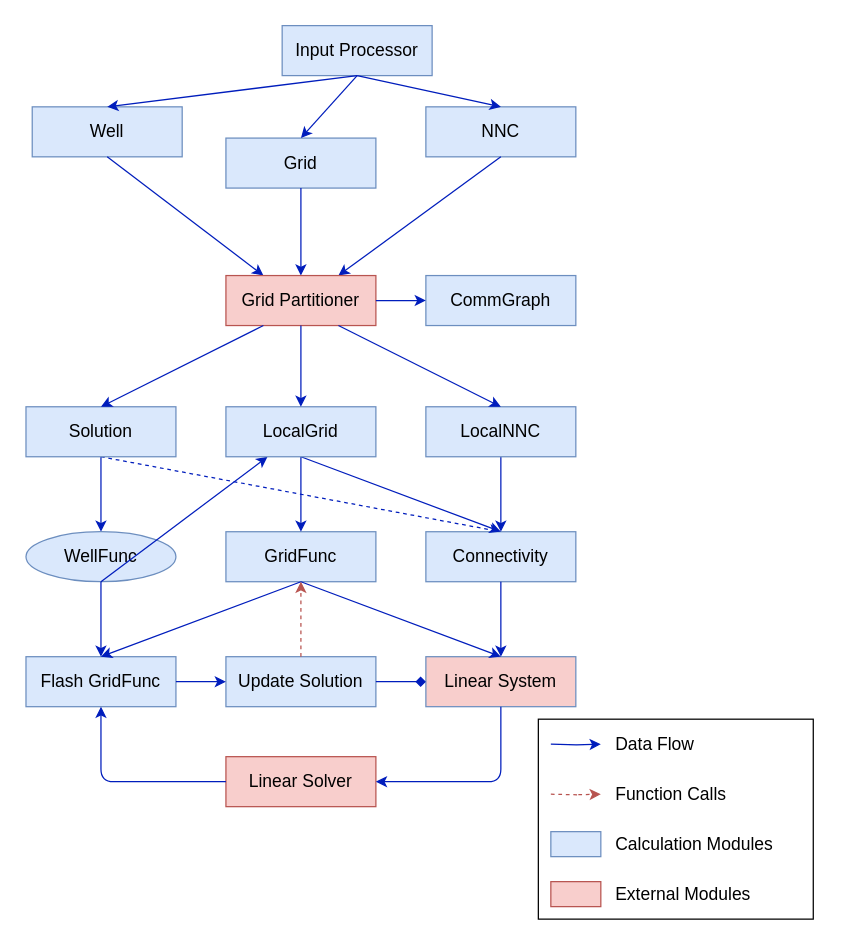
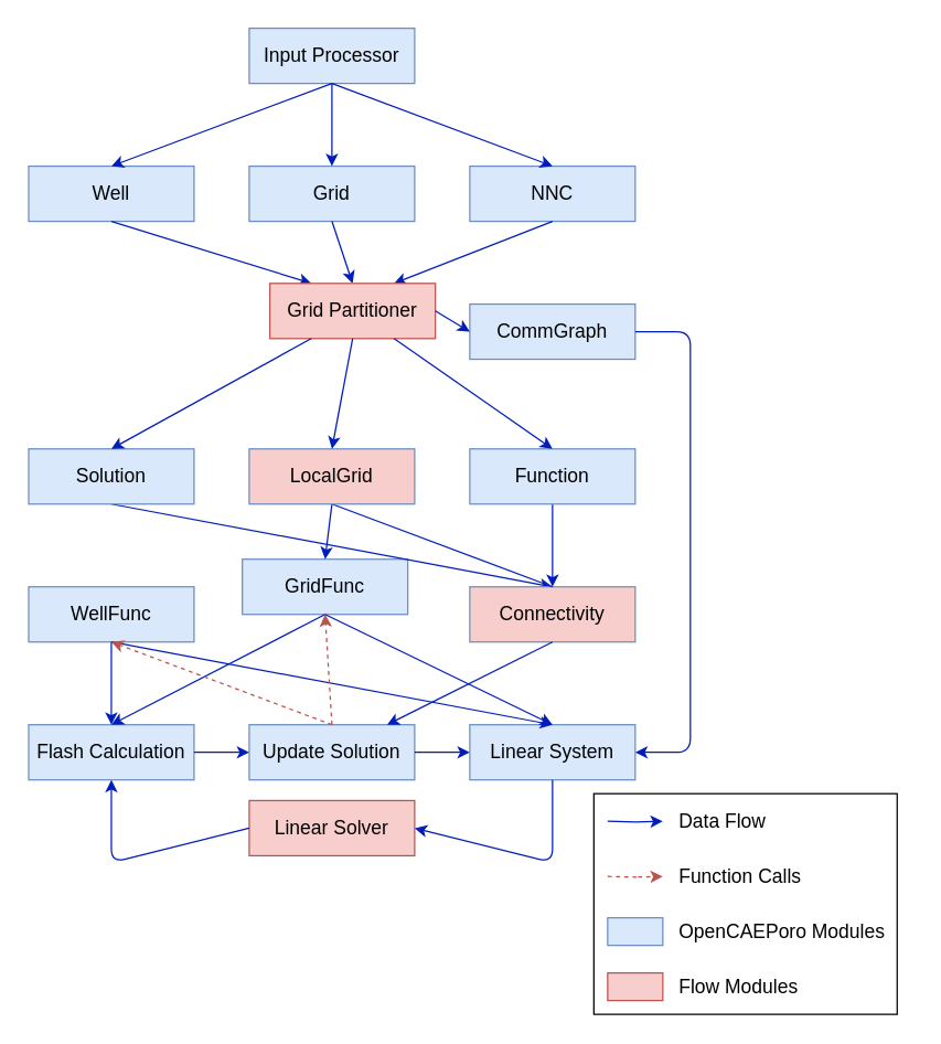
- <mxCell id="3" value="&lt;font style=&quot;font-size: 14px&quot;&gt;Input Processor&lt;/font&gt;" style="rounded=0;whiteSpace=wrap;html=1;fillColor=#dae8fc;strokeColor=#6c8ebf;" parent="1" vertex="1"><mxGeometry x="225" y="20" width="120" height="40" as="geometry" /></mxCell>
+ <mxCell id="3" value="&lt;font style=&quot;font-size: 14px&quot;&gt;Input Processor&lt;/font&gt;" style="rounded=0;whiteSpace=wrap;html=1;fillColor=#dae8fc;strokeColor=#6c8ebf;" parent="1" vertex="1"><mxGeometry x="180" y="20" width="120" height="40" as="geometry" /></mxCell>
- <mxCell id="2" value="&lt;font style=&quot;font-size: 14px&quot;&gt;Well&lt;/font&gt;" style="rounded=0;whiteSpace=wrap;html=1;fillColor=#dae8fc;strokeColor=#6c8ebf;" parent="1" vertex="1"><mxGeometry x="25" y="85" width="120" height="40" as="geometry" /></mxCell>
+ <mxCell id="2" value="&lt;font style=&quot;font-size: 14px&quot;&gt;Well&lt;/font&gt;" style="rounded=0;whiteSpace=wrap;html=1;fillColor=#dae8fc;strokeColor=#6c8ebf;" parent="1" vertex="1"><mxGeometry x="20" y="120" width="120" height="40" as="geometry" /></mxCell>
- <mxCell id="22" value="&lt;font style=&quot;font-size: 14px&quot;&gt;NNC&lt;br&gt;&lt;/font&gt;" style="rounded=0;whiteSpace=wrap;html=1;fillColor=#dae8fc;strokeColor=#6c8ebf;" parent="1" vertex="1"><mxGeometry x="340" y="85" width="120" height="40" as="geometry" /></mxCell>
+ <mxCell id="22" value="&lt;font style=&quot;font-size: 14px&quot;&gt;NNC&lt;br&gt;&lt;/font&gt;" style="rounded=0;whiteSpace=wrap;html=1;fillColor=#dae8fc;strokeColor=#6c8ebf;" parent="1" vertex="1"><mxGeometry x="340" y="120" width="120" height="40" as="geometry" /></mxCell>
- <mxCell id="26" value="&lt;font style=&quot;font-size: 14px&quot;&gt;Grid&lt;br&gt;&lt;/font&gt;" style="rounded=0;whiteSpace=wrap;html=1;fillColor=#dae8fc;strokeColor=#6c8ebf;" parent="1" vertex="1"><mxGeometry x="180" y="110" width="120" height="40" as="geometry" /></mxCell>
+ <mxCell id="26" value="&lt;font style=&quot;font-size: 14px&quot;&gt;Grid&lt;br&gt;&lt;/font&gt;" style="rounded=0;whiteSpace=wrap;html=1;fillColor=#dae8fc;strokeColor=#6c8ebf;" parent="1" vertex="1"><mxGeometry x="180" y="120" width="120" height="40" as="geometry" /></mxCell>
- <mxCell id="47" value="&lt;font style=&quot;font-size: 14px&quot;&gt;Grid Partitioner&lt;/font&gt;" style="rounded=0;whiteSpace=wrap;html=1;fillColor=#f8cecc;strokeColor=#b85450;" parent="1" vertex="1"><mxGeometry x="180" y="220" width="120" height="40" as="geometry" /></mxCell>
+ <mxCell id="47" value="&lt;font style=&quot;font-size: 14px&quot;&gt;Grid Partitioner&lt;/font&gt;" style="rounded=0;whiteSpace=wrap;html=1;fillColor=#f8cecc;strokeColor=#b85450;" parent="1" vertex="1"><mxGeometry x="195" y="205" width="120" height="40" as="geometry" /></mxCell>
- <mxCell id="42" value="&lt;font style=&quot;font-size: 14px&quot;&gt;LocalGrid&lt;br&gt;&lt;/font&gt;" style="rounded=0;whiteSpace=wrap;html=1;fillColor=#dae8fc;strokeColor=#6c8ebf;" parent="1" vertex="1"><mxGeometry x="180" y="325" width="120" height="40" as="geometry" /></mxCell>
+ <mxCell id="42" value="&lt;font style=&quot;font-size: 14px&quot;&gt;LocalGrid&lt;br&gt;&lt;/font&gt;" style="rounded=0;whiteSpace=wrap;html=1;fillColor=#f8cecc;strokeColor=#6c8ebf;" parent="1" vertex="1"><mxGeometry x="180" y="325" width="120" height="40" as="geometry" /></mxCell>
- <mxCell id="43" value="&lt;font style=&quot;font-size: 14px&quot;&gt;LocalNNC&lt;br&gt;&lt;/font&gt;" style="rounded=0;whiteSpace=wrap;html=1;fillColor=#dae8fc;strokeColor=#6c8ebf;" parent="1" vertex="1"><mxGeometry x="340" y="325" width="120" height="40" as="geometry" /></mxCell>
+ <mxCell id="43" value="&lt;font style=&quot;font-size: 14px&quot;&gt;Function&lt;br&gt;&lt;/font&gt;" style="rounded=0;whiteSpace=wrap;html=1;fillColor=#dae8fc;strokeColor=#6c8ebf;" parent="1" vertex="1"><mxGeometry x="340" y="325" width="120" height="40" as="geometry" /></mxCell>
+ <mxCell id="53" value="" style="endArrow=classic;html=1;exitX=1;exitY=0.5;exitDx=0;exitDy=0;entryX=1;entryY=0.5;entryDx=0;entryDy=0;fillColor=#0050ef;strokeColor=#001DBC;" parent="1" source="51" target="5" edge="1"><mxGeometry width="50" height="50" relative="1" as="geometry"><mxPoint x="410" y="575" as="sourcePoint" /><mxPoint x="310" y="635" as="targetPoint" /><Array as="points"><mxPoint x="500" y="240" /><mxPoint x="500" y="545" /></Array></mxGeometry></mxCell>
- <mxCell id="29" value="" style="endArrow=classic;html=1;exitX=0.5;exitY=1;exitDx=0;exitDy=0;entryX=0.5;entryY=0;entryDx=0;entryDy=0;fillColor=#0050ef;strokeColor=#001DBC;entryPerimeter=0;" parent="1" source="41" target="32" edge="1"><mxGeometry width="50" height="50" relative="1" as="geometry"><mxPoint x="-10" y="275" as="sourcePoint" /><mxPoint x="80" y="315" as="targetPoint" /></mxGeometry></mxCell>
- <mxCell id="10" value="" style="endArrow=classic;html=1;exitX=0.5;exitY=1;exitDx=0;exitDy=0;entryX=0.5;entryY=0;entryDx=0;entryDy=0;fillColor=#0050ef;strokeColor=#001DBC;dashed=1;" parent="1" source="41" target="23" edge="1"><mxGeometry width="50" height="50" relative="1" as="geometry"><mxPoint x="350" y="255" as="sourcePoint" /><mxPoint x="250" y="295" as="targetPoint" /></mxGeometry></mxCell>
+ <mxCell id="10" value="" style="endArrow=classic;html=1;exitX=0.5;exitY=1;exitDx=0;exitDy=0;entryX=0.5;entryY=0;entryDx=0;entryDy=0;fillColor=#0050ef;strokeColor=#001DBC;" parent="1" source="41" target="23" edge="1"><mxGeometry width="50" height="50" relative="1" as="geometry"><mxPoint x="350" y="255" as="sourcePoint" /><mxPoint x="250" y="295" as="targetPoint" /></mxGeometry></mxCell>
- <mxCell id="36" value="" style="endArrow=classic;html=1;exitX=0.5;exitY=1;exitDx=0;exitDy=0;fillColor=#0050ef;strokeColor=#001DBC;" parent="1" source="32" target="42" edge="1"><mxGeometry width="50" height="50" relative="1" as="geometry"><mxPoint x="90" y="475" as="sourcePoint" /><mxPoint x="90" y="535" as="targetPoint" /></mxGeometry></mxCell>
+ <mxCell id="36" value="" style="endArrow=classic;html=1;exitX=0.5;exitY=1;exitDx=0;exitDy=0;entryX=0.5;entryY=0;entryDx=0;entryDy=0;fillColor=#0050ef;strokeColor=#001DBC;" parent="1" source="32" target="5" edge="1"><mxGeometry width="50" height="50" relative="1" as="geometry"><mxPoint x="90" y="475" as="sourcePoint" /><mxPoint x="90" y="535" as="targetPoint" /></mxGeometry></mxCell>
- <mxCell id="25" value="" style="endArrow=classic;html=1;exitX=0.5;exitY=1;exitDx=0;exitDy=0;entryX=0.5;entryY=0;entryDx=0;entryDy=0;fillColor=#0050ef;strokeColor=#001DBC;" parent="1" source="42" target="23" edge="1"><mxGeometry width="50" height="50" relative="1" as="geometry"><mxPoint x="240" y="285" as="sourcePoint" /><mxPoint x="320" y="325" as="targetPoint" /></mxGeometry></mxCell>
+ <mxCell id="25" value="" style="endArrow=none;html=1;exitX=0.5;exitY=1;exitDx=0;exitDy=0;entryX=0.5;entryY=0;entryDx=0;entryDy=0;fillColor=#0050ef;strokeColor=#001DBC;" parent="1" source="42" target="23" edge="1"><mxGeometry width="50" height="50" relative="1" as="geometry"><mxPoint x="240" y="285" as="sourcePoint" /><mxPoint x="320" y="325" as="targetPoint" /></mxGeometry></mxCell>
- <mxCell id="32" value="&lt;span style=&quot;font-size: 14px&quot;&gt;WellFunc&lt;/span&gt;" style="ellipse;whiteSpace=wrap;html=1;fillColor=#dae8fc;strokeColor=#6c8ebf;" parent="1" vertex="1"><mxGeometry x="20" y="425" width="120" height="40" as="geometry" /></mxCell>
+ <mxCell id="32" value="&lt;span style=&quot;font-size: 14px&quot;&gt;WellFunc&lt;/span&gt;" style="rounded=0;whiteSpace=wrap;html=1;fillColor=#dae8fc;strokeColor=#6c8ebf;" parent="1" vertex="1"><mxGeometry x="20" y="425" width="120" height="40" as="geometry" /></mxCell>
- <mxCell id="4" value="&lt;span style=&quot;font-size: 14px&quot;&gt;GridFunc&lt;/span&gt;" style="rounded=0;whiteSpace=wrap;html=1;fillColor=#dae8fc;strokeColor=#6c8ebf;" parent="1" vertex="1"><mxGeometry x="180" y="425" width="120" height="40" as="geometry" /></mxCell>
+ <mxCell id="4" value="&lt;span style=&quot;font-size: 14px&quot;&gt;GridFunc&lt;/span&gt;" style="rounded=0;whiteSpace=wrap;html=1;fillColor=#dae8fc;strokeColor=#6c8ebf;" parent="1" vertex="1"><mxGeometry x="175" y="405" width="120" height="40" as="geometry" /></mxCell>
- <mxCell id="23" value="&lt;font style=&quot;font-size: 14px&quot;&gt;Connectivity&lt;br&gt;&lt;/font&gt;" style="rounded=0;whiteSpace=wrap;html=1;fillColor=#dae8fc;strokeColor=#6c8ebf;" parent="1" vertex="1"><mxGeometry x="340" y="425" width="120" height="40" as="geometry" /></mxCell>
+ <mxCell id="23" value="&lt;font style=&quot;font-size: 14px&quot;&gt;Connectivity&lt;br&gt;&lt;/font&gt;" style="rounded=0;whiteSpace=wrap;html=1;fillColor=#f8cecc;strokeColor=#6c8ebf;" parent="1" vertex="1"><mxGeometry x="340" y="425" width="120" height="40" as="geometry" /></mxCell>
- <mxCell id="30" value="" style="endArrow=classic;html=1;exitX=0.5;exitY=1;exitDx=0;exitDy=0;entryX=0.5;entryY=0;entryDx=0;entryDy=0;fillColor=#0050ef;strokeColor=#001DBC;" parent="1" source="23" target="5" edge="1"><mxGeometry width="50" height="50" relative="1" as="geometry"><mxPoint x="80" y="455" as="sourcePoint" /><mxPoint x="330" y="615" as="targetPoint" /></mxGeometry></mxCell>
+ <mxCell id="30" value="" style="endArrow=classic;html=1;exitX=0.5;exitY=1;exitDx=0;exitDy=0;fillColor=#0050ef;strokeColor=#001DBC;" parent="1" source="23" target="8" edge="1"><mxGeometry width="50" height="50" relative="1" as="geometry"><mxPoint x="80" y="455" as="sourcePoint" /><mxPoint x="330" y="615" as="targetPoint" /></mxGeometry></mxCell>
+ <mxCell id="39" value="" style="endArrow=classic;html=1;exitX=0.5;exitY=0;exitDx=0;exitDy=0;entryX=0.5;entryY=1;entryDx=0;entryDy=0;fillColor=#f8cecc;strokeColor=#b85450;dashed=1;" parent="1" source="8" target="32" edge="1"><mxGeometry width="50" height="50" relative="1" as="geometry"><mxPoint x="250" y="695" as="sourcePoint" /><mxPoint x="250" y="655" as="targetPoint" /></mxGeometry></mxCell>
- <mxCell id="7" value="&lt;font style=&quot;font-size: 14px&quot;&gt;Flash GridFunc&lt;/font&gt;" style="rounded=0;whiteSpace=wrap;html=1;fillColor=#dae8fc;strokeColor=#6c8ebf;" parent="1" vertex="1"><mxGeometry x="20" y="525" width="120" height="40" as="geometry" /></mxCell>
+ <mxCell id="7" value="&lt;font style=&quot;font-size: 14px&quot;&gt;Flash Calculation&lt;/font&gt;" style="rounded=0;whiteSpace=wrap;html=1;fillColor=#dae8fc;strokeColor=#6c8ebf;" parent="1" vertex="1"><mxGeometry x="20" y="525" width="120" height="40" as="geometry" /></mxCell>
- <mxCell id="38" value="" style="endArrow=diamond;html=1;fillColor=#0050ef;strokeColor=#001DBC;entryX=0;entryY=0.5;entryDx=0;entryDy=0;exitX=1;exitY=0.5;exitDx=0;exitDy=0;" parent="1" source="8" target="5" edge="1"><mxGeometry width="50" height="50" relative="1" as="geometry"><mxPoint x="150" y="555" as="sourcePoint" /><mxPoint x="190" y="555" as="targetPoint" /></mxGeometry></mxCell>
+ <mxCell id="38" value="" style="endArrow=classic;html=1;fillColor=#0050ef;strokeColor=#001DBC;entryX=0;entryY=0.5;entryDx=0;entryDy=0;exitX=1;exitY=0.5;exitDx=0;exitDy=0;" parent="1" source="8" target="5" edge="1"><mxGeometry width="50" height="50" relative="1" as="geometry"><mxPoint x="150" y="555" as="sourcePoint" /><mxPoint x="190" y="555" as="targetPoint" /></mxGeometry></mxCell>
- <mxCell id="5" value="&lt;span style=&quot;font-size: 14px&quot;&gt;Linear System&lt;/span&gt;" style="rounded=0;whiteSpace=wrap;html=1;fillColor=#f8cecc;strokeColor=#6c8ebf;" parent="1" vertex="1"><mxGeometry x="340" y="525" width="120" height="40" as="geometry" /></mxCell>
+ <mxCell id="5" value="&lt;span style=&quot;font-size: 14px&quot;&gt;Linear System&lt;/span&gt;" style="rounded=0;whiteSpace=wrap;html=1;fillColor=#dae8fc;strokeColor=#6c8ebf;" parent="1" vertex="1"><mxGeometry x="340" y="525" width="120" height="40" as="geometry" /></mxCell>
- <mxCell id="6" value="&lt;span style=&quot;font-size: 14px&quot;&gt;Linear Solver&lt;/span&gt;" style="rounded=0;whiteSpace=wrap;html=1;fillColor=#f8cecc;strokeColor=#b85450;" parent="1" vertex="1"><mxGeometry x="180" y="605" width="120" height="40" as="geometry" /></mxCell>
+ <mxCell id="6" value="&lt;span style=&quot;font-size: 14px&quot;&gt;Linear Solver&lt;/span&gt;" style="rounded=0;whiteSpace=wrap;html=1;fillColor=#f8cecc;strokeColor=#b85450;" parent="1" vertex="1"><mxGeometry x="180" y="580" width="120" height="40" as="geometry" /></mxCell>
- <mxCell id="19" value="&lt;font style=&quot;font-size: 14px&quot;&gt;Calculation Modules&lt;/font&gt;" style="text;html=1;strokeColor=none;fillColor=none;align=left;verticalAlign=middle;whiteSpace=wrap;rounded=0;" parent="1" vertex="1"><mxGeometry x="490" y="665" width="170" height="20" as="geometry" /></mxCell>
+ <mxCell id="19" value="&lt;font style=&quot;font-size: 14px&quot;&gt;OpenCAEPoro Modules&lt;/font&gt;" style="text;html=1;strokeColor=none;fillColor=none;align=left;verticalAlign=middle;whiteSpace=wrap;rounded=0;" parent="1" vertex="1"><mxGeometry x="490" y="665" width="170" height="20" as="geometry" /></mxCell>
- <mxCell id="21" value="&lt;font style=&quot;font-size: 14px&quot;&gt;External Modules&lt;/font&gt;" style="text;html=1;strokeColor=none;fillColor=none;align=left;verticalAlign=middle;whiteSpace=wrap;rounded=0;" parent="1" vertex="1"><mxGeometry x="490" y="705" width="170" height="20" as="geometry" /></mxCell>
+ <mxCell id="21" value="&lt;font style=&quot;font-size: 14px&quot;&gt;Flow Modules&lt;/font&gt;" style="text;html=1;strokeColor=none;fillColor=none;align=left;verticalAlign=middle;whiteSpace=wrap;rounded=0;" parent="1" vertex="1"><mxGeometry x="490" y="705" width="170" height="20" as="geometry" /></mxCell>
